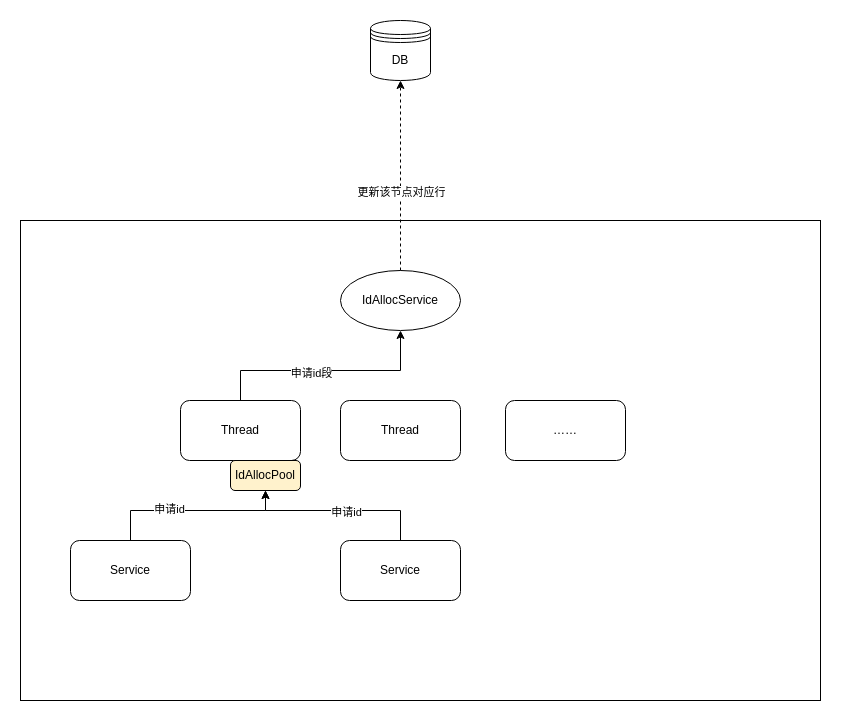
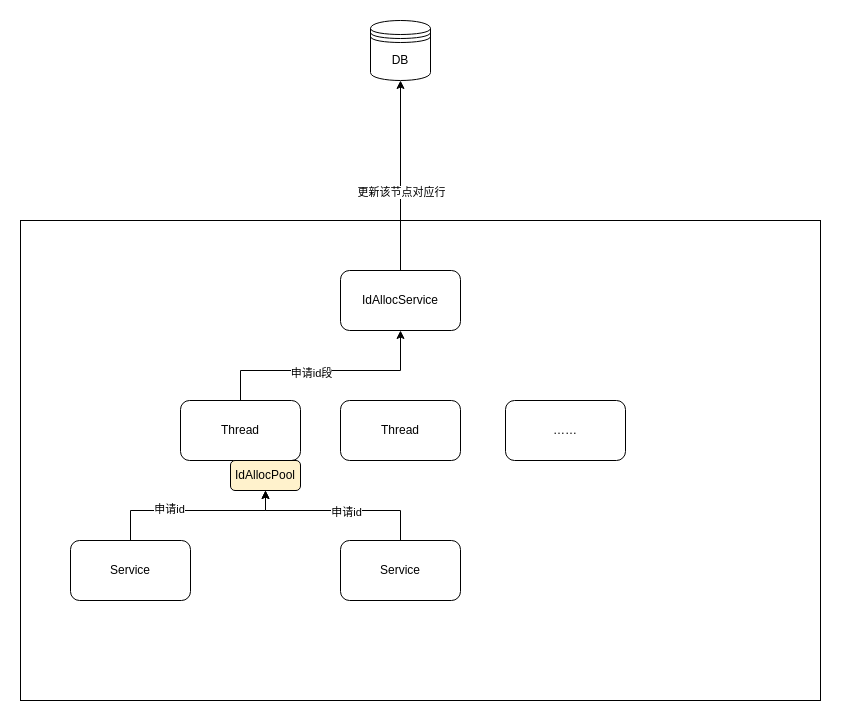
- <mxCell id="16" style="edgeStyle=orthogonalEdgeStyle;rounded=0;orthogonalLoop=1;jettySize=auto;html=1;entryX=0.5;entryY=1;entryDx=0;entryDy=0;dashed=1;" edge="1" parent="1" source="3" target="18"><mxGeometry relative="1" as="geometry"><mxPoint x="402" y="212" as="targetPoint" /></mxGeometry></mxCell>
+ <mxCell id="16" style="edgeStyle=orthogonalEdgeStyle;rounded=0;orthogonalLoop=1;jettySize=auto;html=1;entryX=0.5;entryY=1;entryDx=0;entryDy=0;" edge="1" parent="1" source="3" target="18"><mxGeometry relative="1" as="geometry"><mxPoint x="402" y="212" as="targetPoint" /></mxGeometry></mxCell>
- <mxCell id="3" value="IdAllocService" style="ellipse;whiteSpace=wrap;html=1;" vertex="1" parent="1"><mxGeometry x="340" y="270" width="120" height="60" as="geometry" /></mxCell>
+ <mxCell id="3" value="IdAllocService" style="rounded=1;whiteSpace=wrap;html=1;" vertex="1" parent="1"><mxGeometry x="340" y="270" width="120" height="60" as="geometry" /></mxCell>
